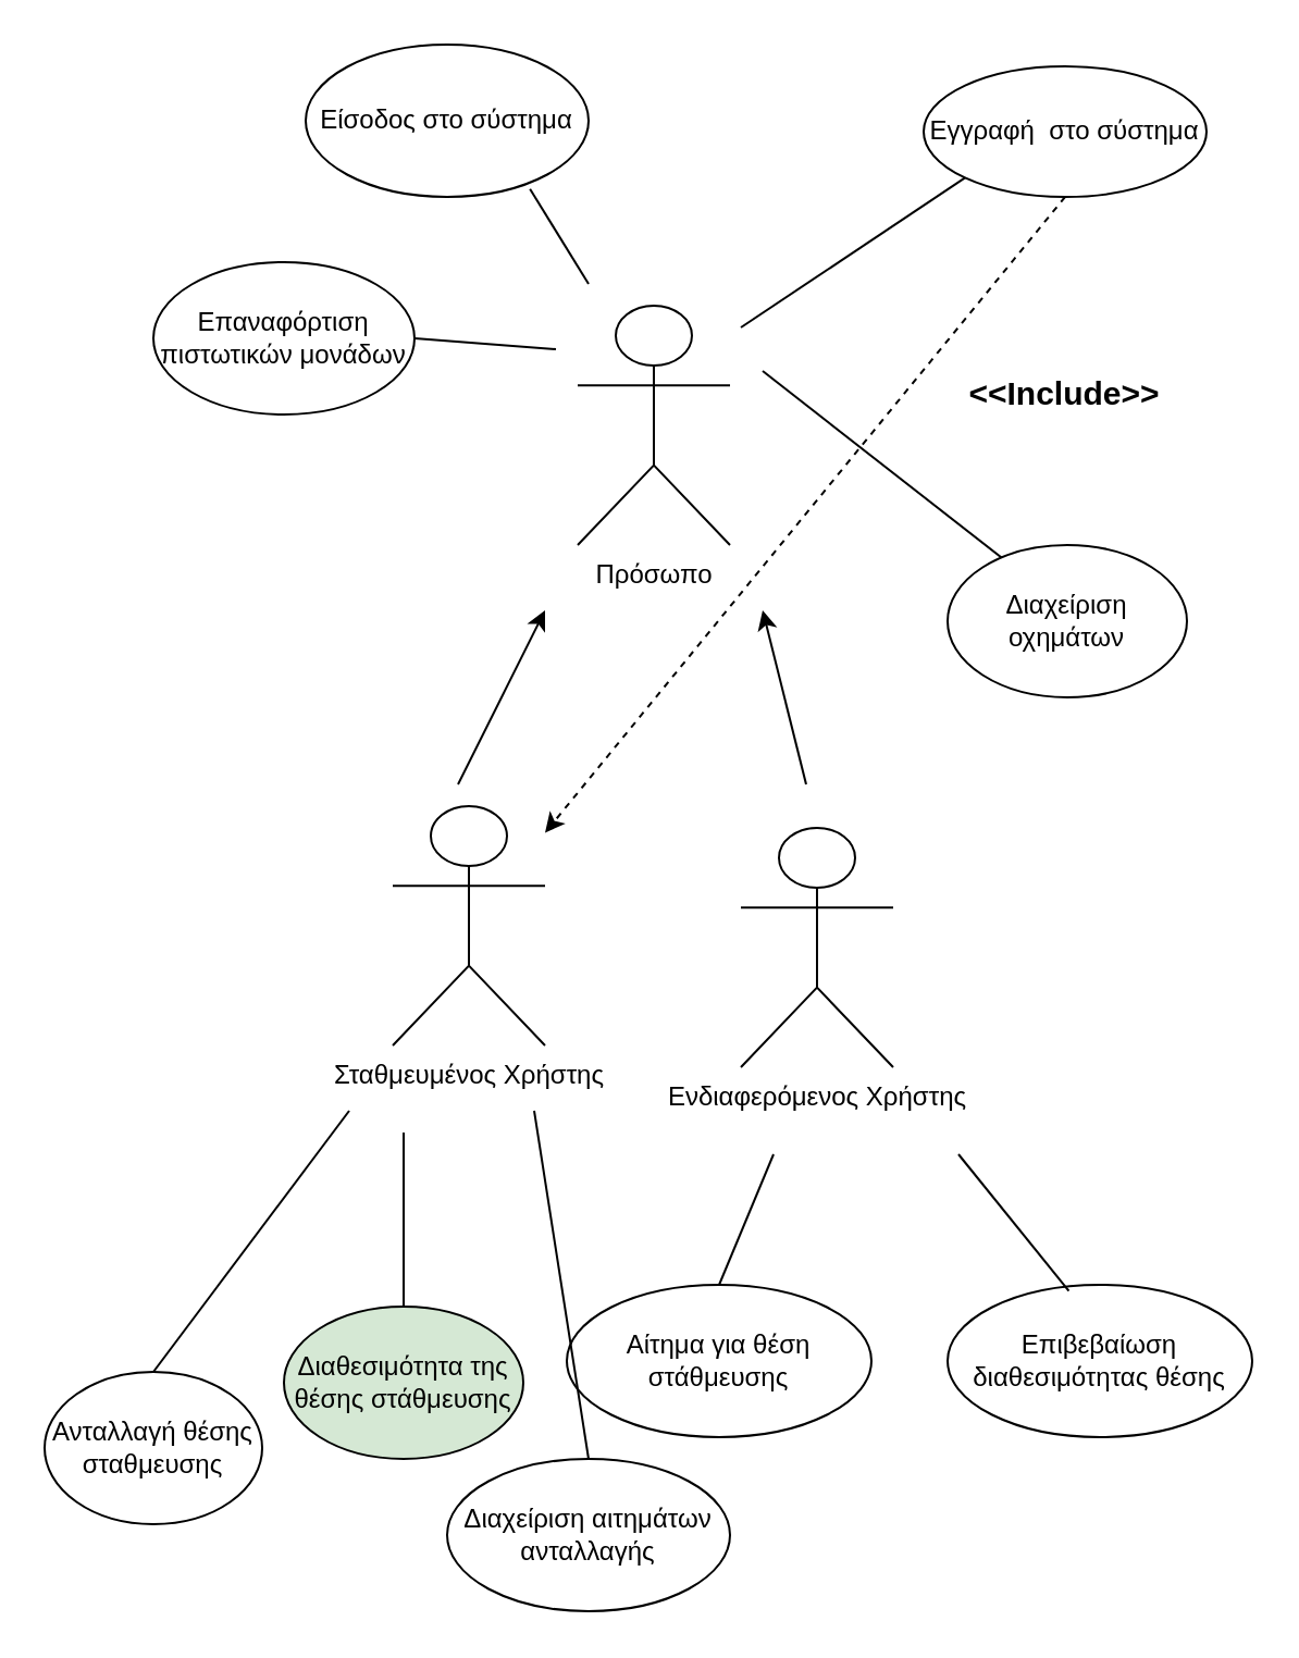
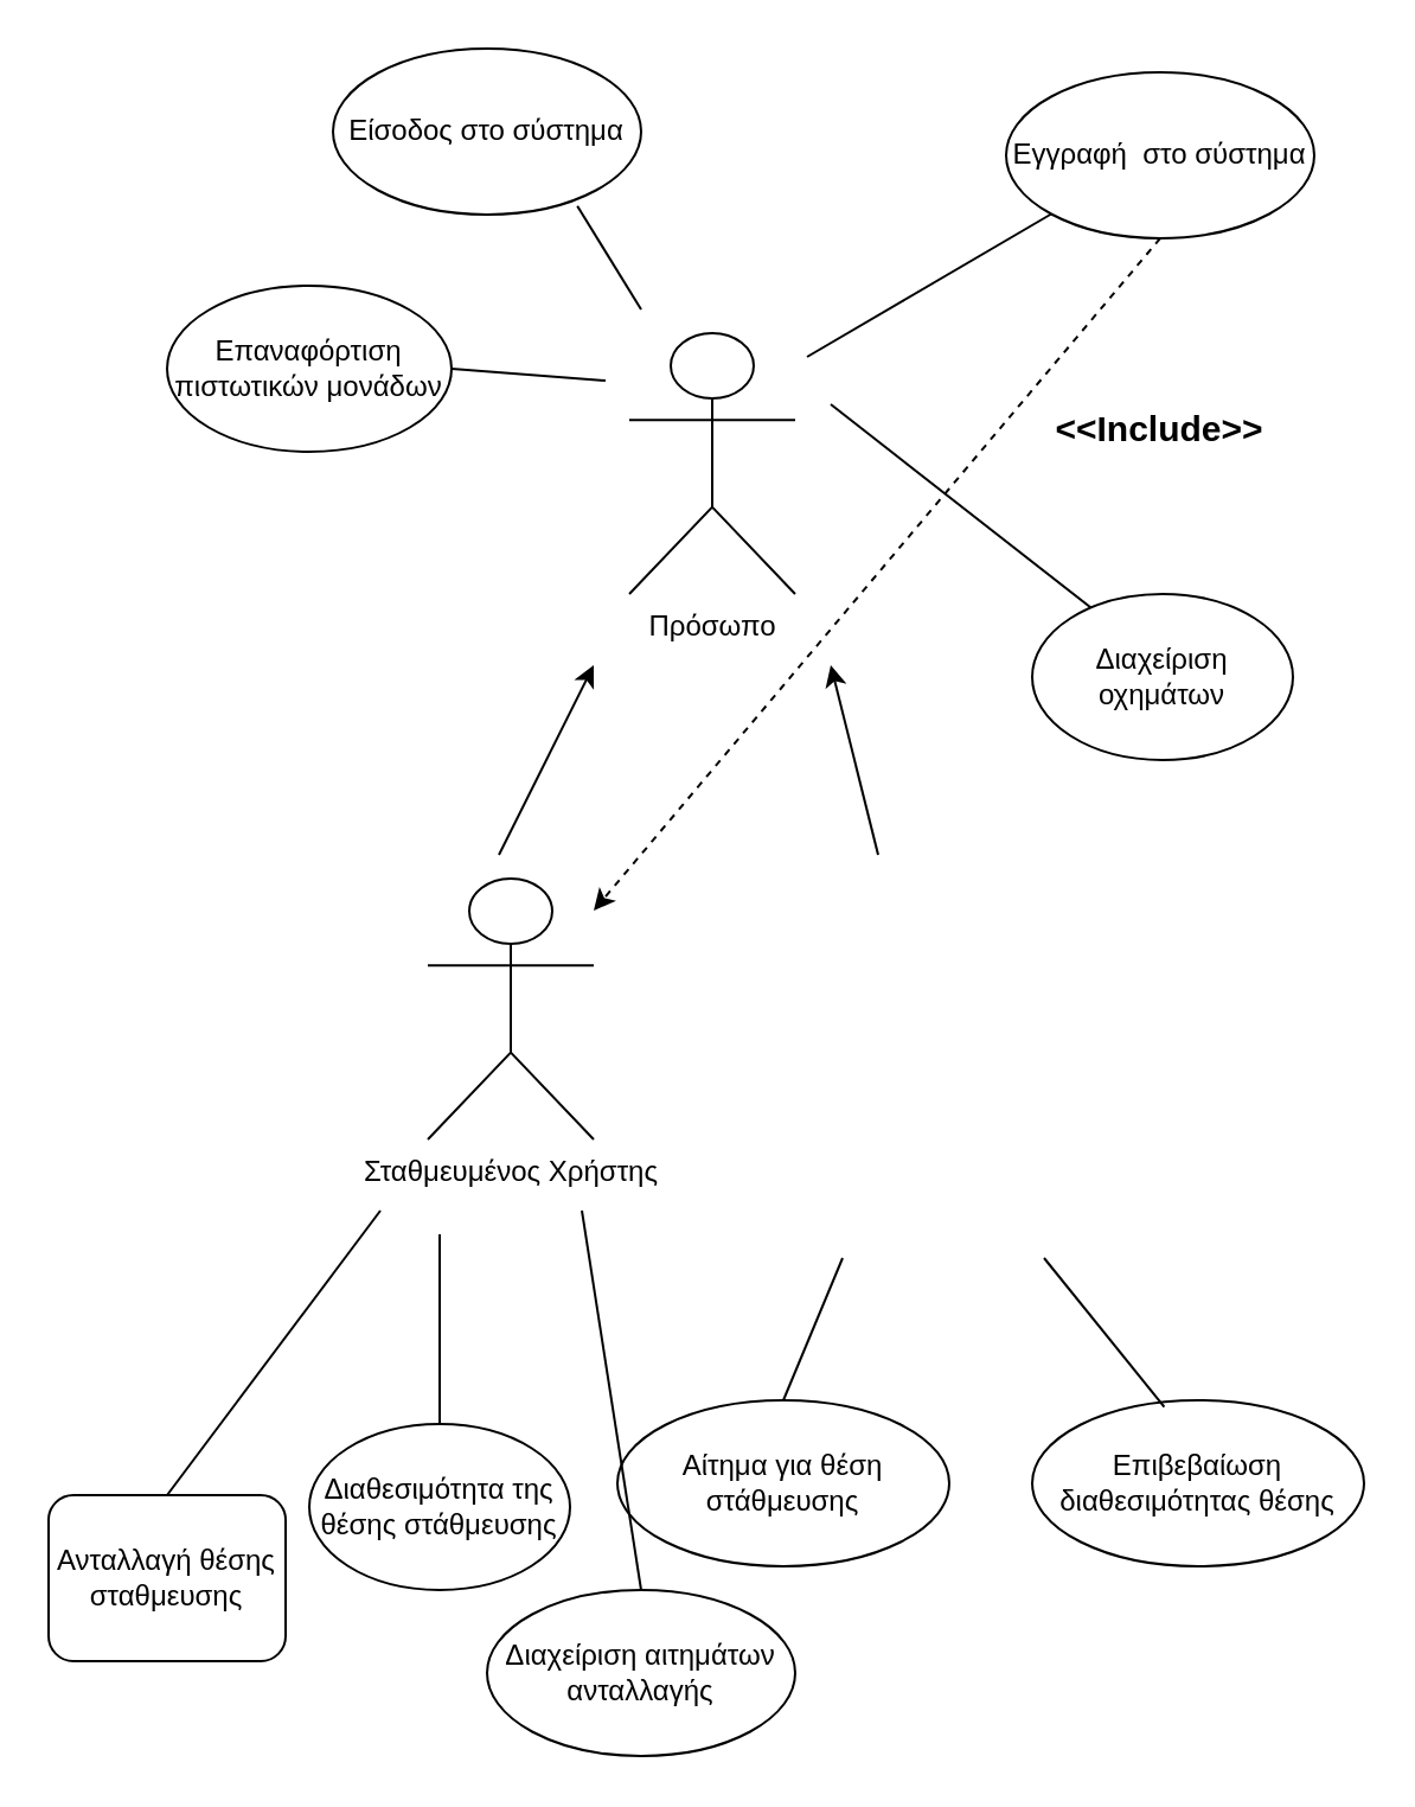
- <mxCell id="8" value="Εγγραφή&amp;nbsp; στο σύστημα" style="ellipse;whiteSpace=wrap;html=1;" vertex="1" parent="1"><mxGeometry x="424" y="30" width="130" height="60" as="geometry" /></mxCell>
+ <mxCell id="8" value="Εγγραφή&amp;nbsp; στο σύστημα" style="ellipse;whiteSpace=wrap;html=1;" vertex="1" parent="1"><mxGeometry x="424" y="30" width="130" height="70" as="geometry" /></mxCell>
- <mxCell id="4" value="Ενδιαφερόμενος Χρήστης" style="shape=umlActor;verticalLabelPosition=bottom;labelBackgroundColor=#ffffff;verticalAlign=top;html=1;outlineConnect=0;" vertex="1" parent="1"><mxGeometry x="340" y="380" width="70" height="110" as="geometry" /></mxCell>
- <mxCell id="18" value="Διαθεσιμότητα της θέσης στάθμευσης" style="ellipse;whiteSpace=wrap;html=1;fillColor=#d5e8d4;" vertex="1" parent="1"><mxGeometry x="130" y="600" width="110" height="70" as="geometry" /></mxCell>
+ <mxCell id="18" value="Διαθεσιμότητα της θέσης στάθμευσης" style="ellipse;whiteSpace=wrap;html=1;" vertex="1" parent="1"><mxGeometry x="130" y="600" width="110" height="70" as="geometry" /></mxCell>
- <mxCell id="23" value="&lt;span style=&quot;text-align: left&quot;&gt;Ανταλλαγή θέσης σταθμευσης&lt;/span&gt;" style="ellipse;whiteSpace=wrap;html=1;" vertex="1" parent="1"><mxGeometry x="20" y="630" width="100" height="70" as="geometry" /></mxCell>
+ <mxCell id="23" value="&lt;span style=&quot;text-align: left&quot;&gt;Ανταλλαγή θέσης σταθμευσης&lt;/span&gt;" style="whiteSpace=wrap;html=1;rounded=1;" vertex="1" parent="1"><mxGeometry x="20" y="630" width="100" height="70" as="geometry" /></mxCell>
